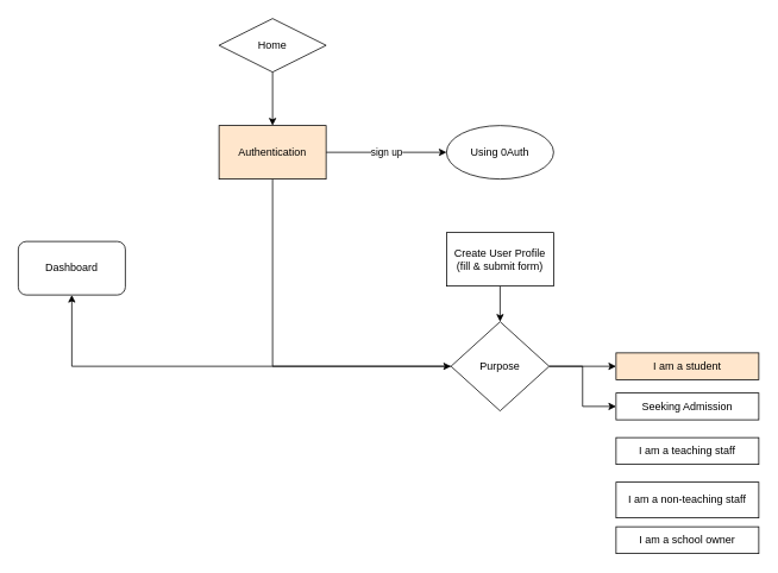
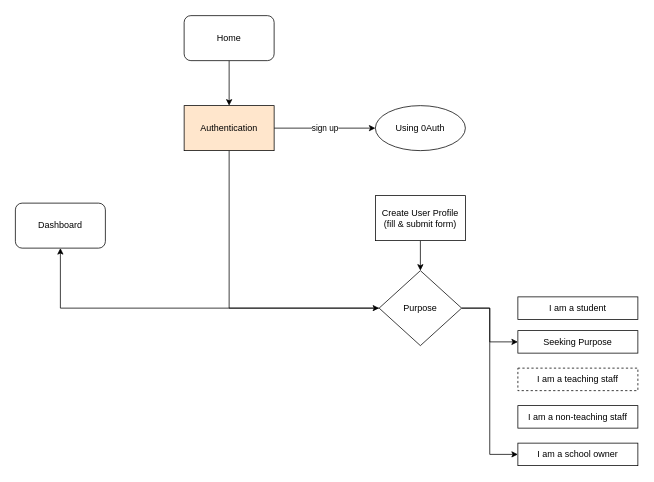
- <mxCell id="3" value="Home" style="rhombus;whiteSpace=wrap;html=1;glass=0;shadow=0;" vertex="1" parent="1"><mxGeometry x="245" y="20" width="120" height="60" as="geometry" /></mxCell>
+ <mxCell id="3" value="Home" style="rounded=1;whiteSpace=wrap;html=1;glass=0;shadow=0;" vertex="1" parent="1"><mxGeometry x="245" y="20" width="120" height="60" as="geometry" /></mxCell>
- <mxCell id="12" style="edgeStyle=orthogonalEdgeStyle;rounded=0;orthogonalLoop=1;jettySize=auto;html=1;entryX=0;entryY=0.5;entryDx=0;entryDy=0;" edge="1" parent="1" source="16" target="11"><mxGeometry relative="1" as="geometry" /></mxCell>
- <mxCell id="11" value="I am a student" style="rounded=0;whiteSpace=wrap;html=1;fillColor=#ffe6cc;" vertex="1" parent="1"><mxGeometry x="690" y="395" width="160" height="30" as="geometry" /></mxCell>
+ <mxCell id="11" value="I am a student" style="rounded=0;whiteSpace=wrap;html=1;" vertex="1" parent="1"><mxGeometry x="690" y="395" width="160" height="30" as="geometry" /></mxCell>
- <mxCell id="17" value="Seeking Admission" style="rounded=0;whiteSpace=wrap;html=1;" vertex="1" parent="1"><mxGeometry x="690" y="440" width="160" height="30" as="geometry" /></mxCell>
+ <mxCell id="17" value="Seeking Purpose" style="rounded=0;whiteSpace=wrap;html=1;" vertex="1" parent="1"><mxGeometry x="690" y="440" width="160" height="30" as="geometry" /></mxCell>
- <mxCell id="19" value="I am a teaching staff" style="rounded=0;whiteSpace=wrap;html=1;" vertex="1" parent="1"><mxGeometry x="690" y="490" width="160" height="30" as="geometry" /></mxCell>
+ <mxCell id="19" value="I am a teaching staff" style="rounded=0;whiteSpace=wrap;html=1;dashed=1;" vertex="1" parent="1"><mxGeometry x="690" y="490" width="160" height="30" as="geometry" /></mxCell>
+ <mxCell id="15" style="edgeStyle=orthogonalEdgeStyle;rounded=0;orthogonalLoop=1;jettySize=auto;html=1;exitX=1;exitY=0.5;exitDx=0;exitDy=0;entryX=0;entryY=0.5;entryDx=0;entryDy=0;" edge="1" parent="1" source="16" target="18"><mxGeometry relative="1" as="geometry" /></mxCell>
- <mxCell id="20" value="I am a non-teaching staff" style="rounded=0;whiteSpace=wrap;html=1;" vertex="1" parent="1"><mxGeometry x="690" y="540" width="160" height="40" as="geometry" /></mxCell>
+ <mxCell id="20" value="I am a non-teaching staff" style="rounded=0;whiteSpace=wrap;html=1;" vertex="1" parent="1"><mxGeometry x="690" y="540" width="160" height="30" as="geometry" /></mxCell>
